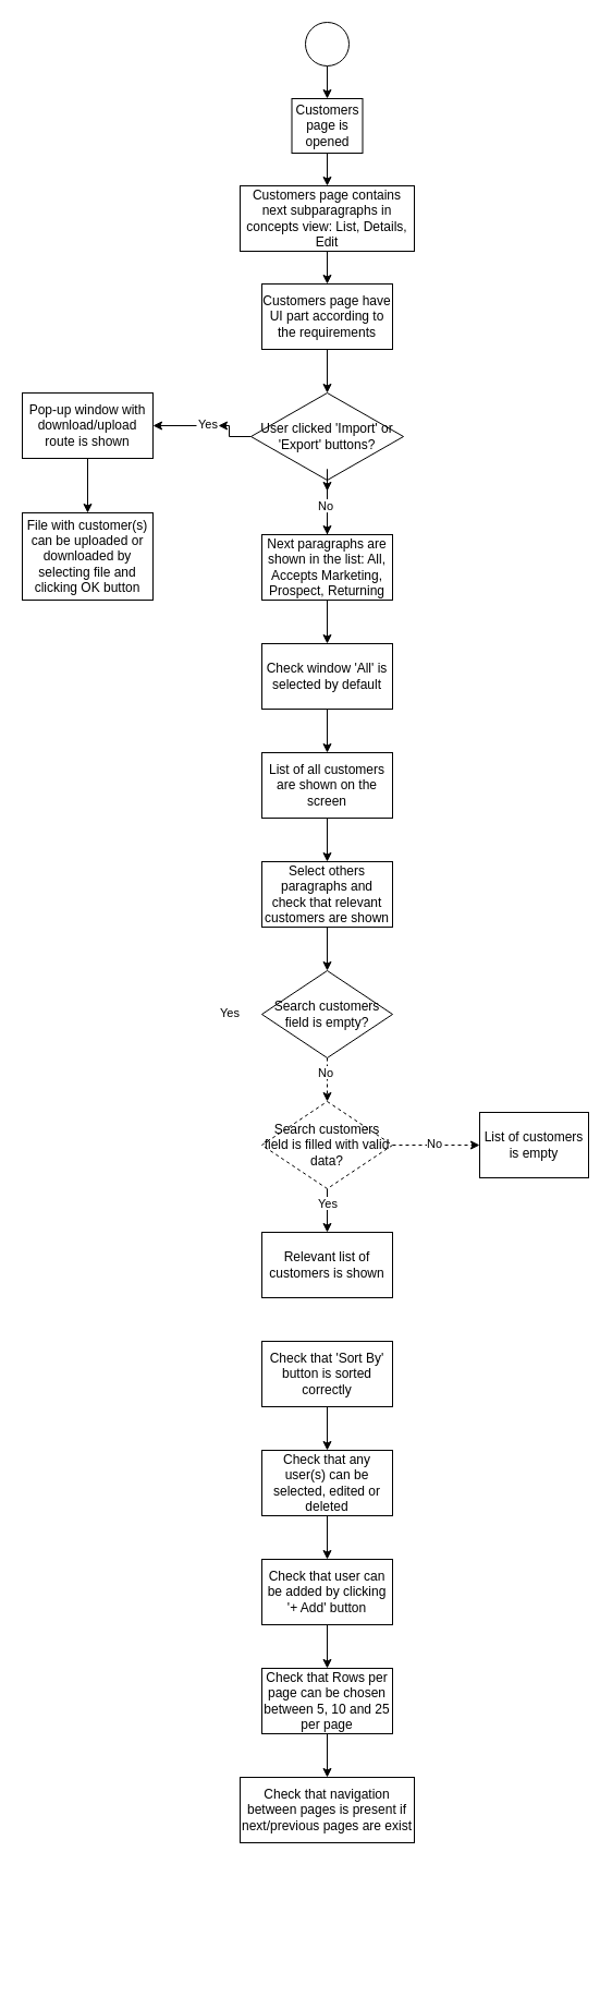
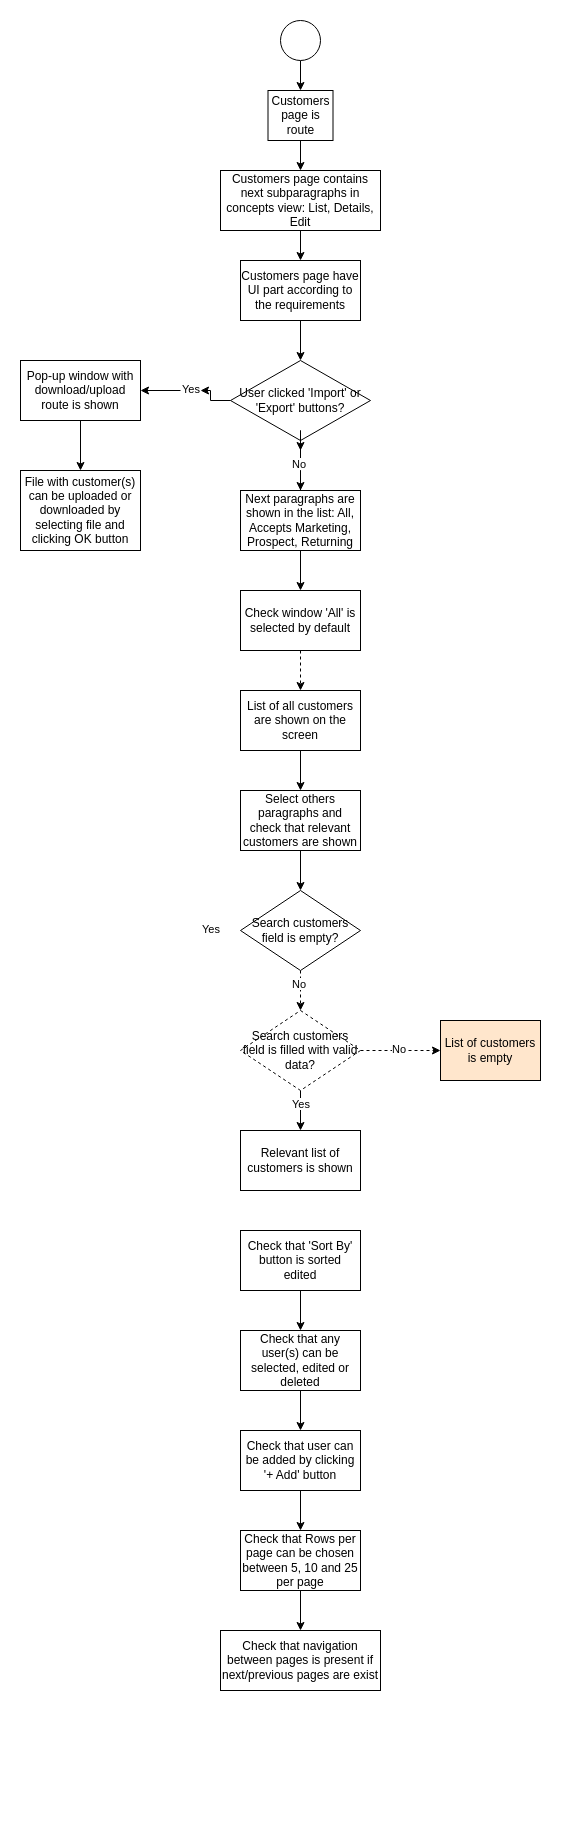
- <mxCell id="5" value="Customers page is opened" style="whiteSpace=wrap;html=1;" vertex="1" parent="1"><mxGeometry x="267.5" y="90" width="65" height="50" as="geometry" /></mxCell>
+ <mxCell id="5" value="Customers page is route" style="whiteSpace=wrap;html=1;" vertex="1" parent="1"><mxGeometry x="267.5" y="90" width="65" height="50" as="geometry" /></mxCell>
- <mxCell id="21" value="" style="edgeStyle=orthogonalEdgeStyle;rounded=0;orthogonalLoop=1;jettySize=auto;html=1;" edge="1" parent="1" source="22" target="25"><mxGeometry relative="1" as="geometry" /></mxCell>
+ <mxCell id="21" value="" style="edgeStyle=orthogonalEdgeStyle;rounded=0;orthogonalLoop=1;jettySize=auto;html=1;dashed=1;" edge="1" parent="1" source="22" target="25"><mxGeometry relative="1" as="geometry" /></mxCell>
- <mxCell id="37" value="List of customers is empty" style="whiteSpace=wrap;html=1;" vertex="1" parent="1"><mxGeometry x="440" y="1020" width="100" height="60" as="geometry" /></mxCell>
+ <mxCell id="37" value="List of customers is empty" style="whiteSpace=wrap;html=1;fillColor=#ffe6cc;" vertex="1" parent="1"><mxGeometry x="440" y="1020" width="100" height="60" as="geometry" /></mxCell>
- <mxCell id="40" value="Check that 'Sort By' button is sorted correctly" style="whiteSpace=wrap;html=1;" vertex="1" parent="1"><mxGeometry x="240" y="1230" width="120" height="60" as="geometry" /></mxCell>
+ <mxCell id="40" value="Check that 'Sort By' button is sorted edited" style="whiteSpace=wrap;html=1;" vertex="1" parent="1"><mxGeometry x="240" y="1230" width="120" height="60" as="geometry" /></mxCell>
